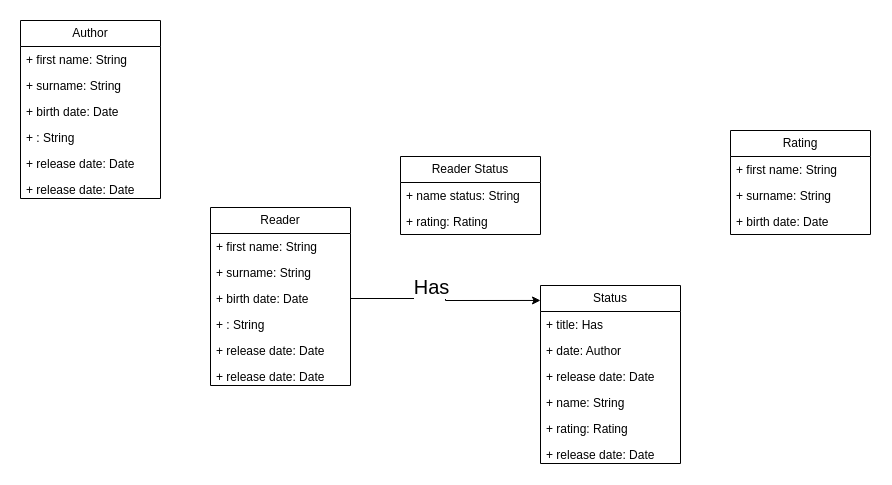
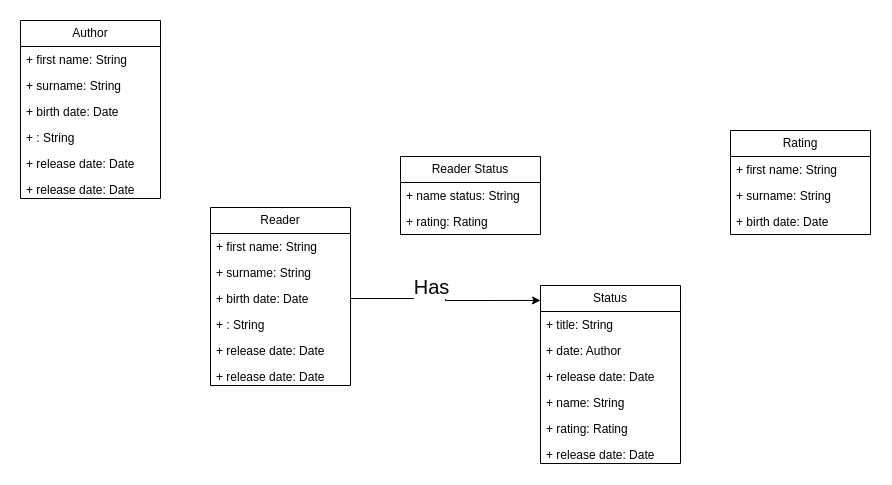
- <mxCell id="3" value="+ title: Has" style="text;strokeColor=none;fillColor=none;align=left;verticalAlign=top;spacingLeft=4;spacingRight=4;overflow=hidden;rotatable=0;points=[[0,0.5],[1,0.5]];portConstraint=eastwest;whiteSpace=wrap;html=1;fontSize=12;fontFamily=Helvetica;fontColor=default;" parent="2" vertex="1"><mxGeometry y="26" width="140" height="26" as="geometry" /></mxCell>
+ <mxCell id="3" value="+ title: String" style="text;strokeColor=none;fillColor=none;align=left;verticalAlign=top;spacingLeft=4;spacingRight=4;overflow=hidden;rotatable=0;points=[[0,0.5],[1,0.5]];portConstraint=eastwest;whiteSpace=wrap;html=1;fontSize=12;fontFamily=Helvetica;fontColor=default;" parent="2" vertex="1"><mxGeometry y="26" width="140" height="26" as="geometry" /></mxCell>
